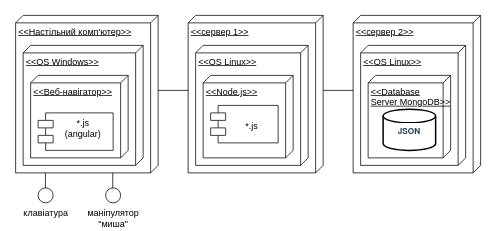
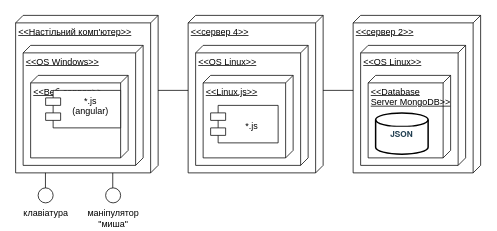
- <mxCell id="5" value="&amp;lt;&amp;lt;сервер 1&amp;gt;&amp;gt;" style="verticalAlign=top;align=left;spacingTop=8;spacingLeft=2;spacingRight=12;shape=cube;size=10;direction=south;fontStyle=4;html=1;" vertex="1" parent="1"><mxGeometry x="250" y="20" width="180" height="210" as="geometry" /></mxCell>
+ <mxCell id="5" value="&amp;lt;&amp;lt;сервер 4&amp;gt;&amp;gt;" style="verticalAlign=top;align=left;spacingTop=8;spacingLeft=2;spacingRight=12;shape=cube;size=10;direction=south;fontStyle=4;html=1;" vertex="1" parent="1"><mxGeometry x="250" y="20" width="180" height="210" as="geometry" /></mxCell>
- <mxCell id="4" value="&amp;lt;&amp;lt;Веб-навігатор&amp;gt;&amp;gt;" style="verticalAlign=top;align=left;spacingTop=8;spacingLeft=2;spacingRight=12;shape=cube;size=10;direction=south;fontStyle=4;html=1;" vertex="1" parent="1"><mxGeometry x="40" y="100" width="130" height="110" as="geometry" /></mxCell>
+ <mxCell id="4" value="&amp;lt;&amp;lt;Веб-сервер&amp;gt;&amp;gt;" style="verticalAlign=top;align=left;spacingTop=8;spacingLeft=2;spacingRight=12;shape=cube;size=10;direction=south;fontStyle=4;html=1;" vertex="1" parent="1"><mxGeometry x="40" y="100" width="130" height="110" as="geometry" /></mxCell>
- <mxCell id="8" value="&amp;lt;&amp;lt;Node.js&amp;gt;&amp;gt;" style="verticalAlign=top;align=left;spacingTop=8;spacingLeft=2;spacingRight=12;shape=cube;size=10;direction=south;fontStyle=4;html=1;" vertex="1" parent="1"><mxGeometry x="270" y="100" width="120" height="110" as="geometry" /></mxCell>
+ <mxCell id="8" value="&amp;lt;&amp;lt;Linux.js&amp;gt;&amp;gt;" style="verticalAlign=top;align=left;spacingTop=8;spacingLeft=2;spacingRight=12;shape=cube;size=10;direction=south;fontStyle=4;html=1;" vertex="1" parent="1"><mxGeometry x="270" y="100" width="120" height="110" as="geometry" /></mxCell>
- <mxCell id="13" value="&lt;strong style=&quot;margin: 0px; padding: 0px; color: rgb(34, 63, 81); font-family: &amp;quot;Helvetica Neue&amp;quot;, Helvetica, &amp;quot;Arial sans-serif&amp;quot;; text-align: start; background-color: rgb(255, 255, 255);&quot;&gt;&lt;font style=&quot;font-size: 11px;&quot;&gt;JSON&lt;/font&gt;&lt;/strong&gt;" style="strokeWidth=2;html=1;shape=mxgraph.flowchart.database;whiteSpace=wrap;" vertex="1" parent="1"><mxGeometry x="510" y="145" width="70" height="55" as="geometry" /></mxCell>
+ <mxCell id="13" value="&lt;strong style=&quot;margin: 0px; padding: 0px; color: rgb(34, 63, 81); font-family: &amp;quot;Helvetica Neue&amp;quot;, Helvetica, &amp;quot;Arial sans-serif&amp;quot;; text-align: start; background-color: rgb(255, 255, 255);&quot;&gt;&lt;font style=&quot;font-size: 11px;&quot;&gt;JSON&lt;/font&gt;&lt;/strong&gt;" style="strokeWidth=2;html=1;shape=mxgraph.flowchart.database;whiteSpace=wrap;" vertex="1" parent="1"><mxGeometry x="500" y="150" width="70" height="55" as="geometry" /></mxCell>
- <mxCell id="6" value="*.js&#10;(angular)" style="shape=module;align=left;spacingLeft=20;align=center;verticalAlign=top;" vertex="1" parent="1"><mxGeometry x="50" y="150" width="100" height="50" as="geometry" /></mxCell>
+ <mxCell id="6" value="*.js&#10;(angular)" style="shape=module;align=left;spacingLeft=20;align=center;verticalAlign=top;" vertex="1" parent="1"><mxGeometry x="60" y="120" width="100" height="50" as="geometry" /></mxCell>
